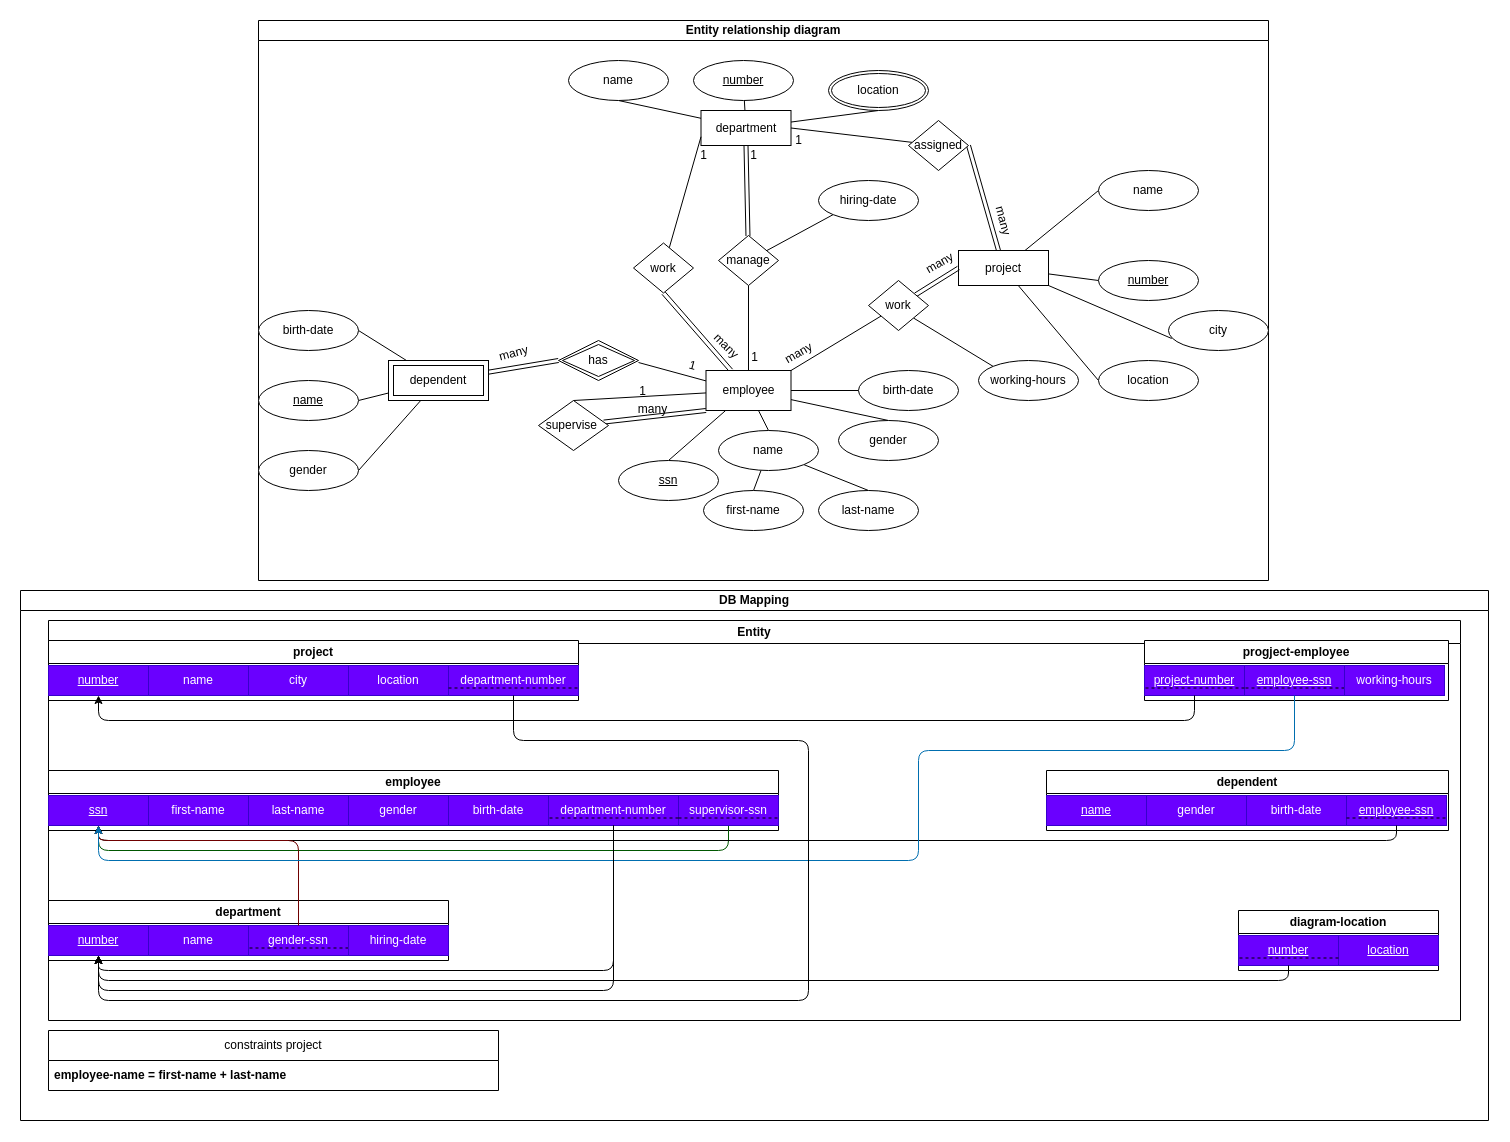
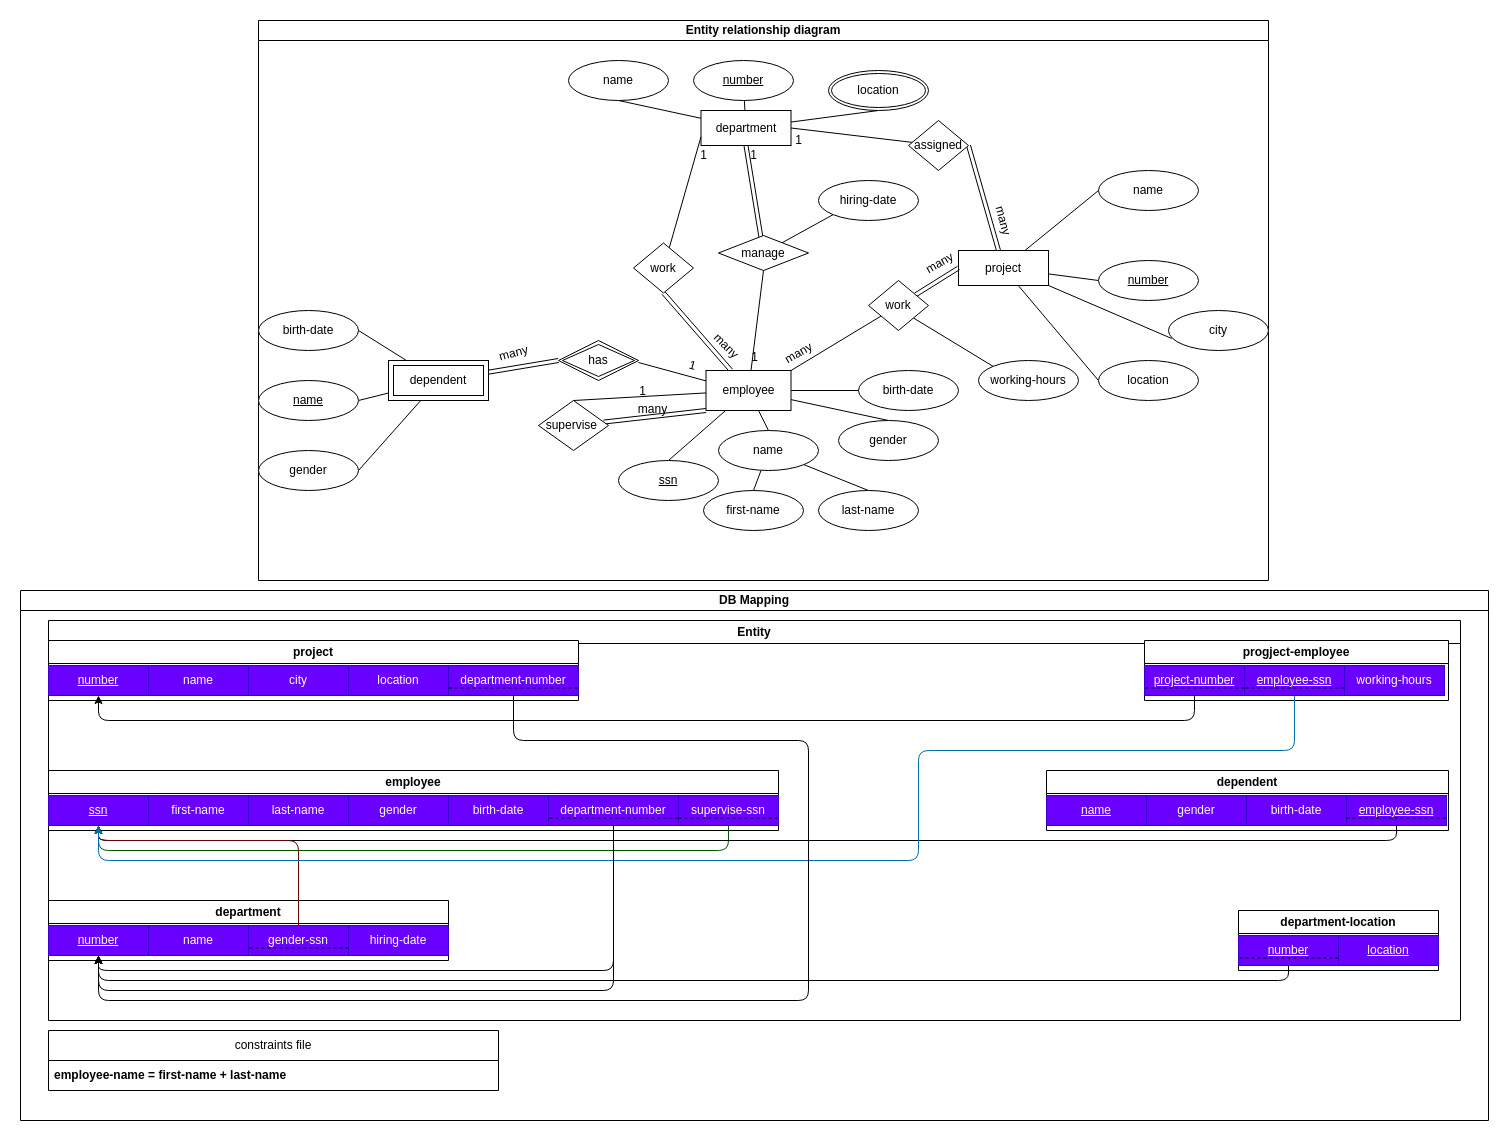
- <mxCell id="19" value="manage" style="shape=rhombus;html=1;dashed=0;whiteSpace=wrap;perimeter=rhombusPerimeter;" parent="2" vertex="1"><mxGeometry x="460" y="215" width="60" height="50" as="geometry" /></mxCell>
+ <mxCell id="19" value="manage" style="shape=rhombus;html=1;dashed=0;whiteSpace=wrap;perimeter=rhombusPerimeter;" parent="2" vertex="1"><mxGeometry x="460" y="215" width="90" height="35" as="geometry" /></mxCell>
- <mxCell id="100" value="supervisor-ssn" style="rounded=0;whiteSpace=wrap;html=1;fillColor=#6a00ff;fontColor=#ffffff;strokeColor=#3700CC;fontStyle=0" parent="92" vertex="1"><mxGeometry x="630" y="25" width="100" height="30" as="geometry" /></mxCell>
+ <mxCell id="100" value="supervise-ssn" style="rounded=0;whiteSpace=wrap;html=1;fillColor=#6a00ff;fontColor=#ffffff;strokeColor=#3700CC;fontStyle=0" parent="92" vertex="1"><mxGeometry x="630" y="25" width="100" height="30" as="geometry" /></mxCell>
- <mxCell id="109" value="diagram-location" style="swimlane;whiteSpace=wrap;html=1;startSize=23;" parent="82" vertex="1"><mxGeometry x="1190" y="290" width="200" height="60" as="geometry" /></mxCell>
+ <mxCell id="109" value="department-location" style="swimlane;whiteSpace=wrap;html=1;startSize=23;" parent="82" vertex="1"><mxGeometry x="1190" y="290" width="200" height="60" as="geometry" /></mxCell>
- <mxCell id="133" value="constraints project" style="swimlane;fontStyle=0;childLayout=stackLayout;horizontal=1;startSize=30;horizontalStack=0;resizeParent=1;resizeParentMax=0;resizeLast=0;collapsible=1;marginBottom=0;whiteSpace=wrap;html=1;" parent="77" vertex="1"><mxGeometry x="28" y="440" width="450" height="60" as="geometry" /></mxCell>
+ <mxCell id="133" value="constraints file" style="swimlane;fontStyle=0;childLayout=stackLayout;horizontal=1;startSize=30;horizontalStack=0;resizeParent=1;resizeParentMax=0;resizeLast=0;collapsible=1;marginBottom=0;whiteSpace=wrap;html=1;" parent="77" vertex="1"><mxGeometry x="28" y="440" width="450" height="60" as="geometry" /></mxCell>
